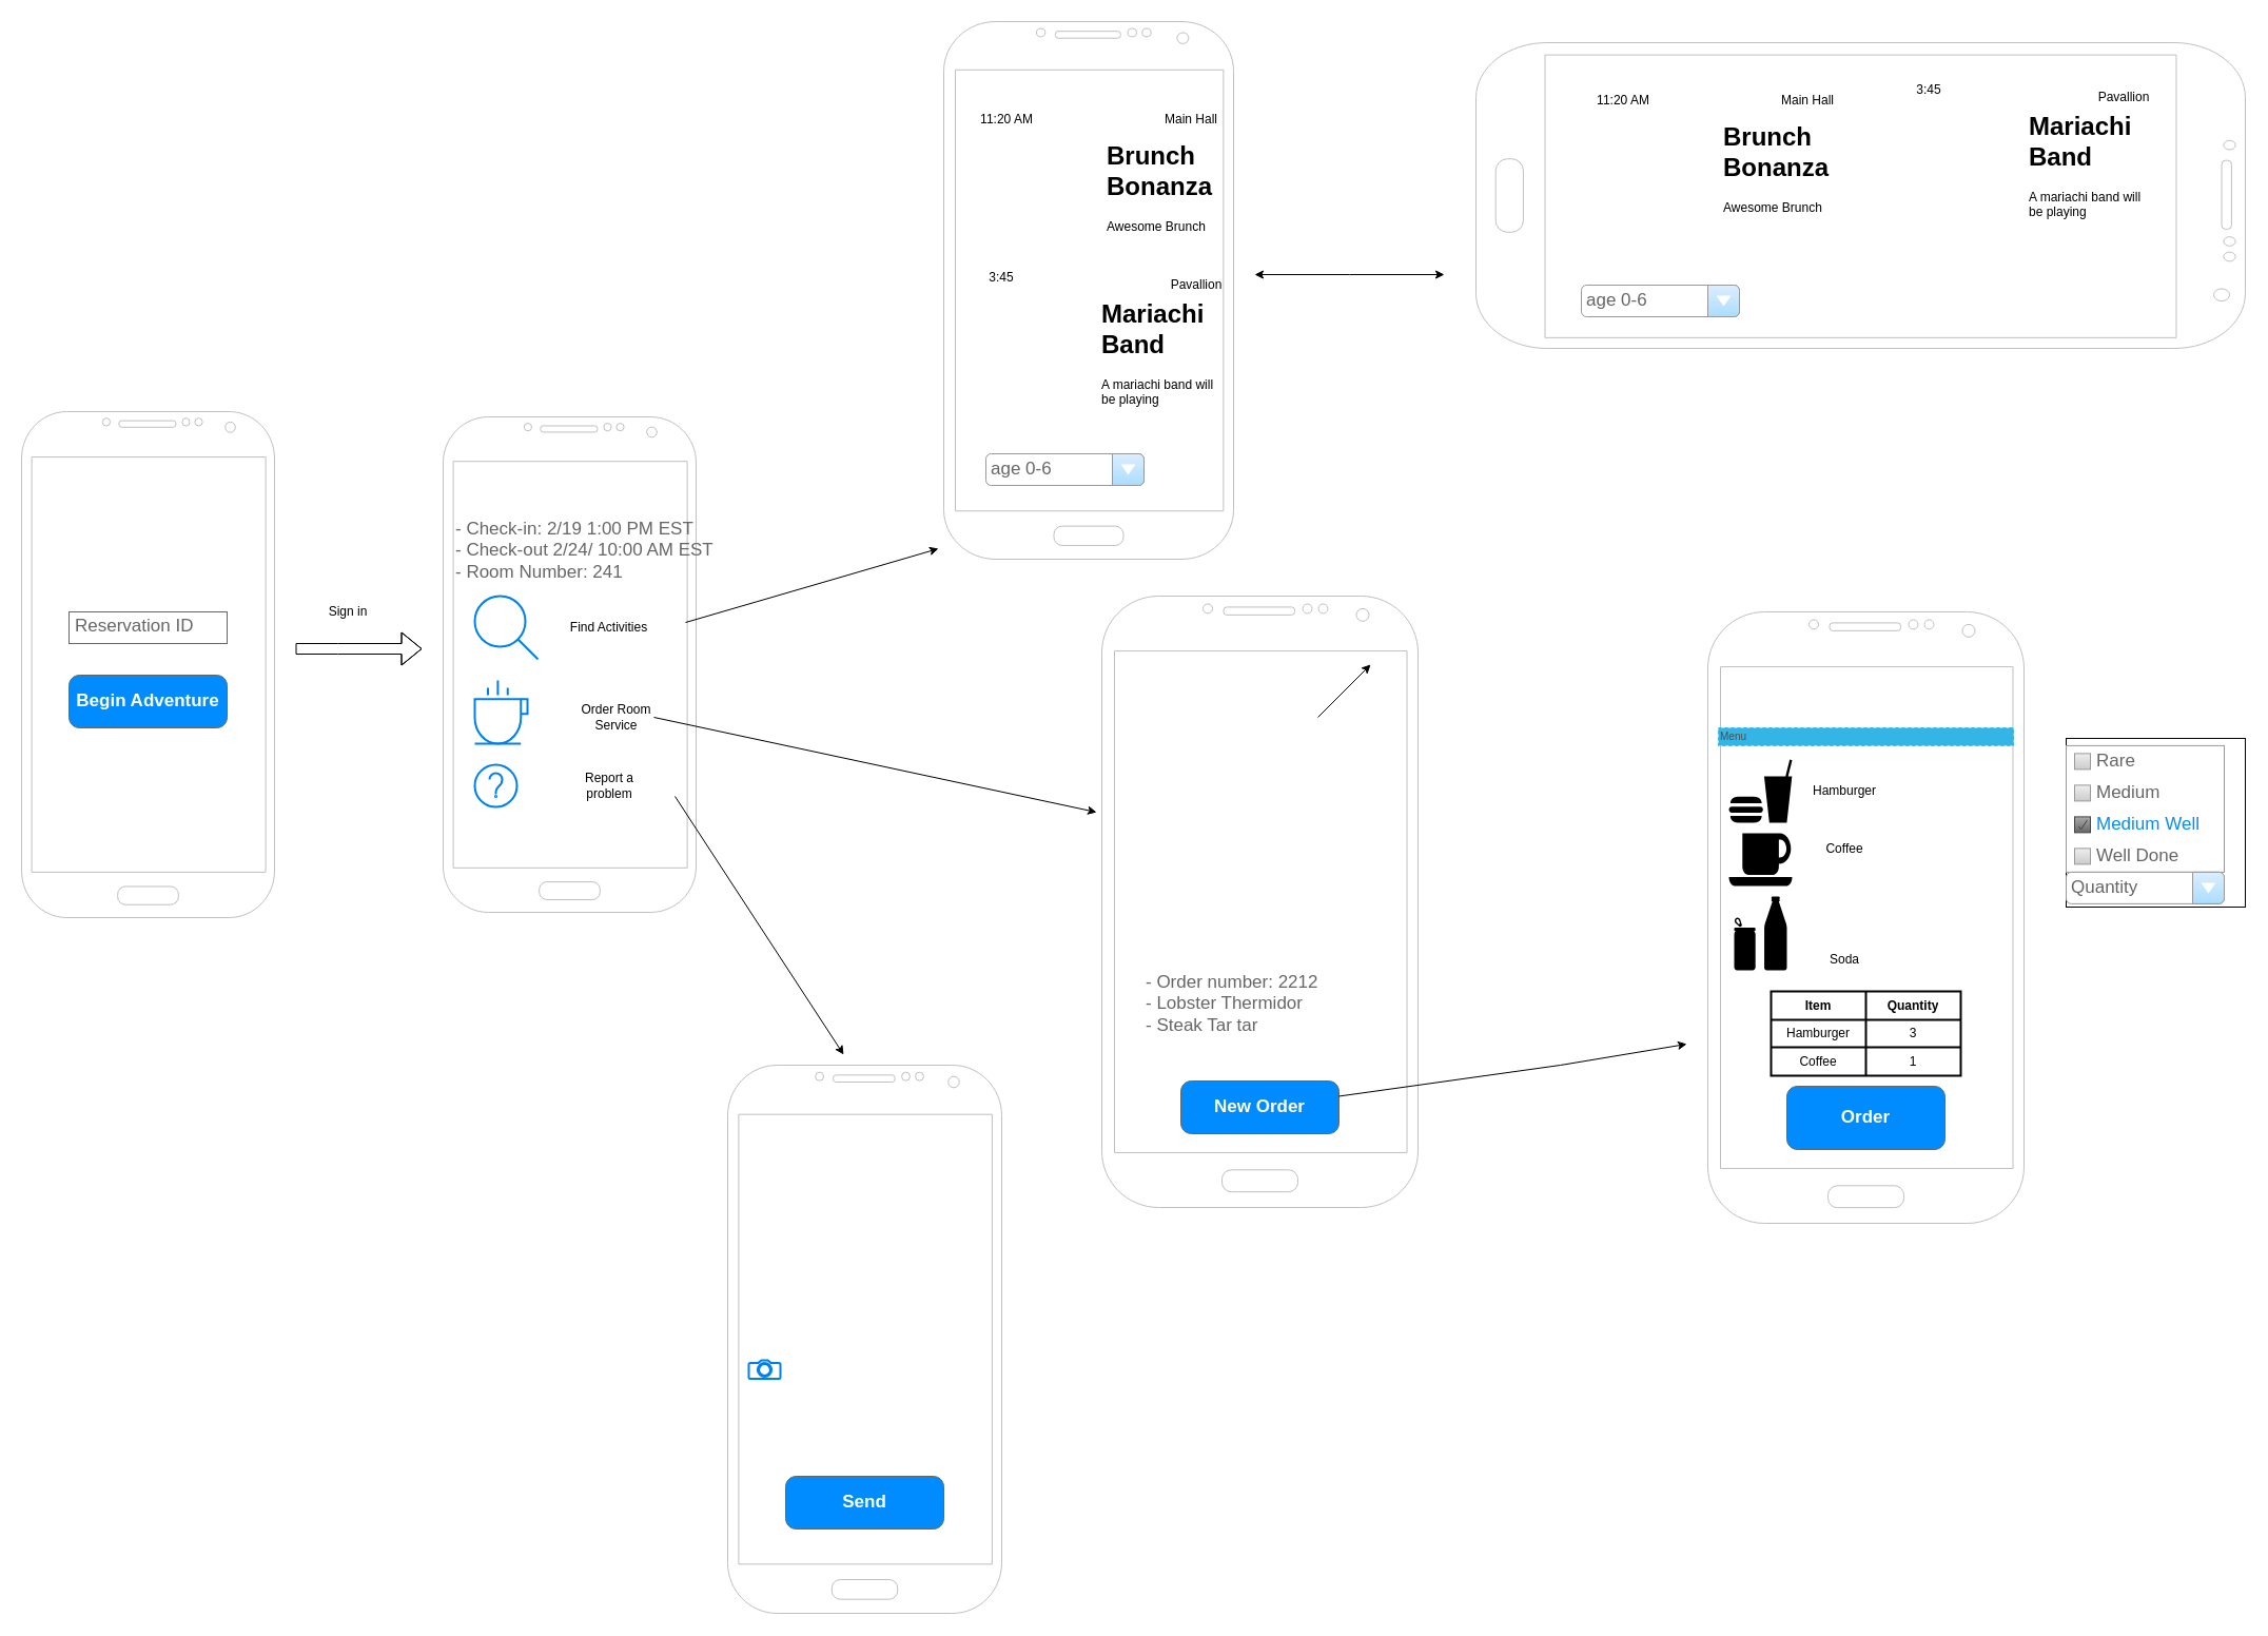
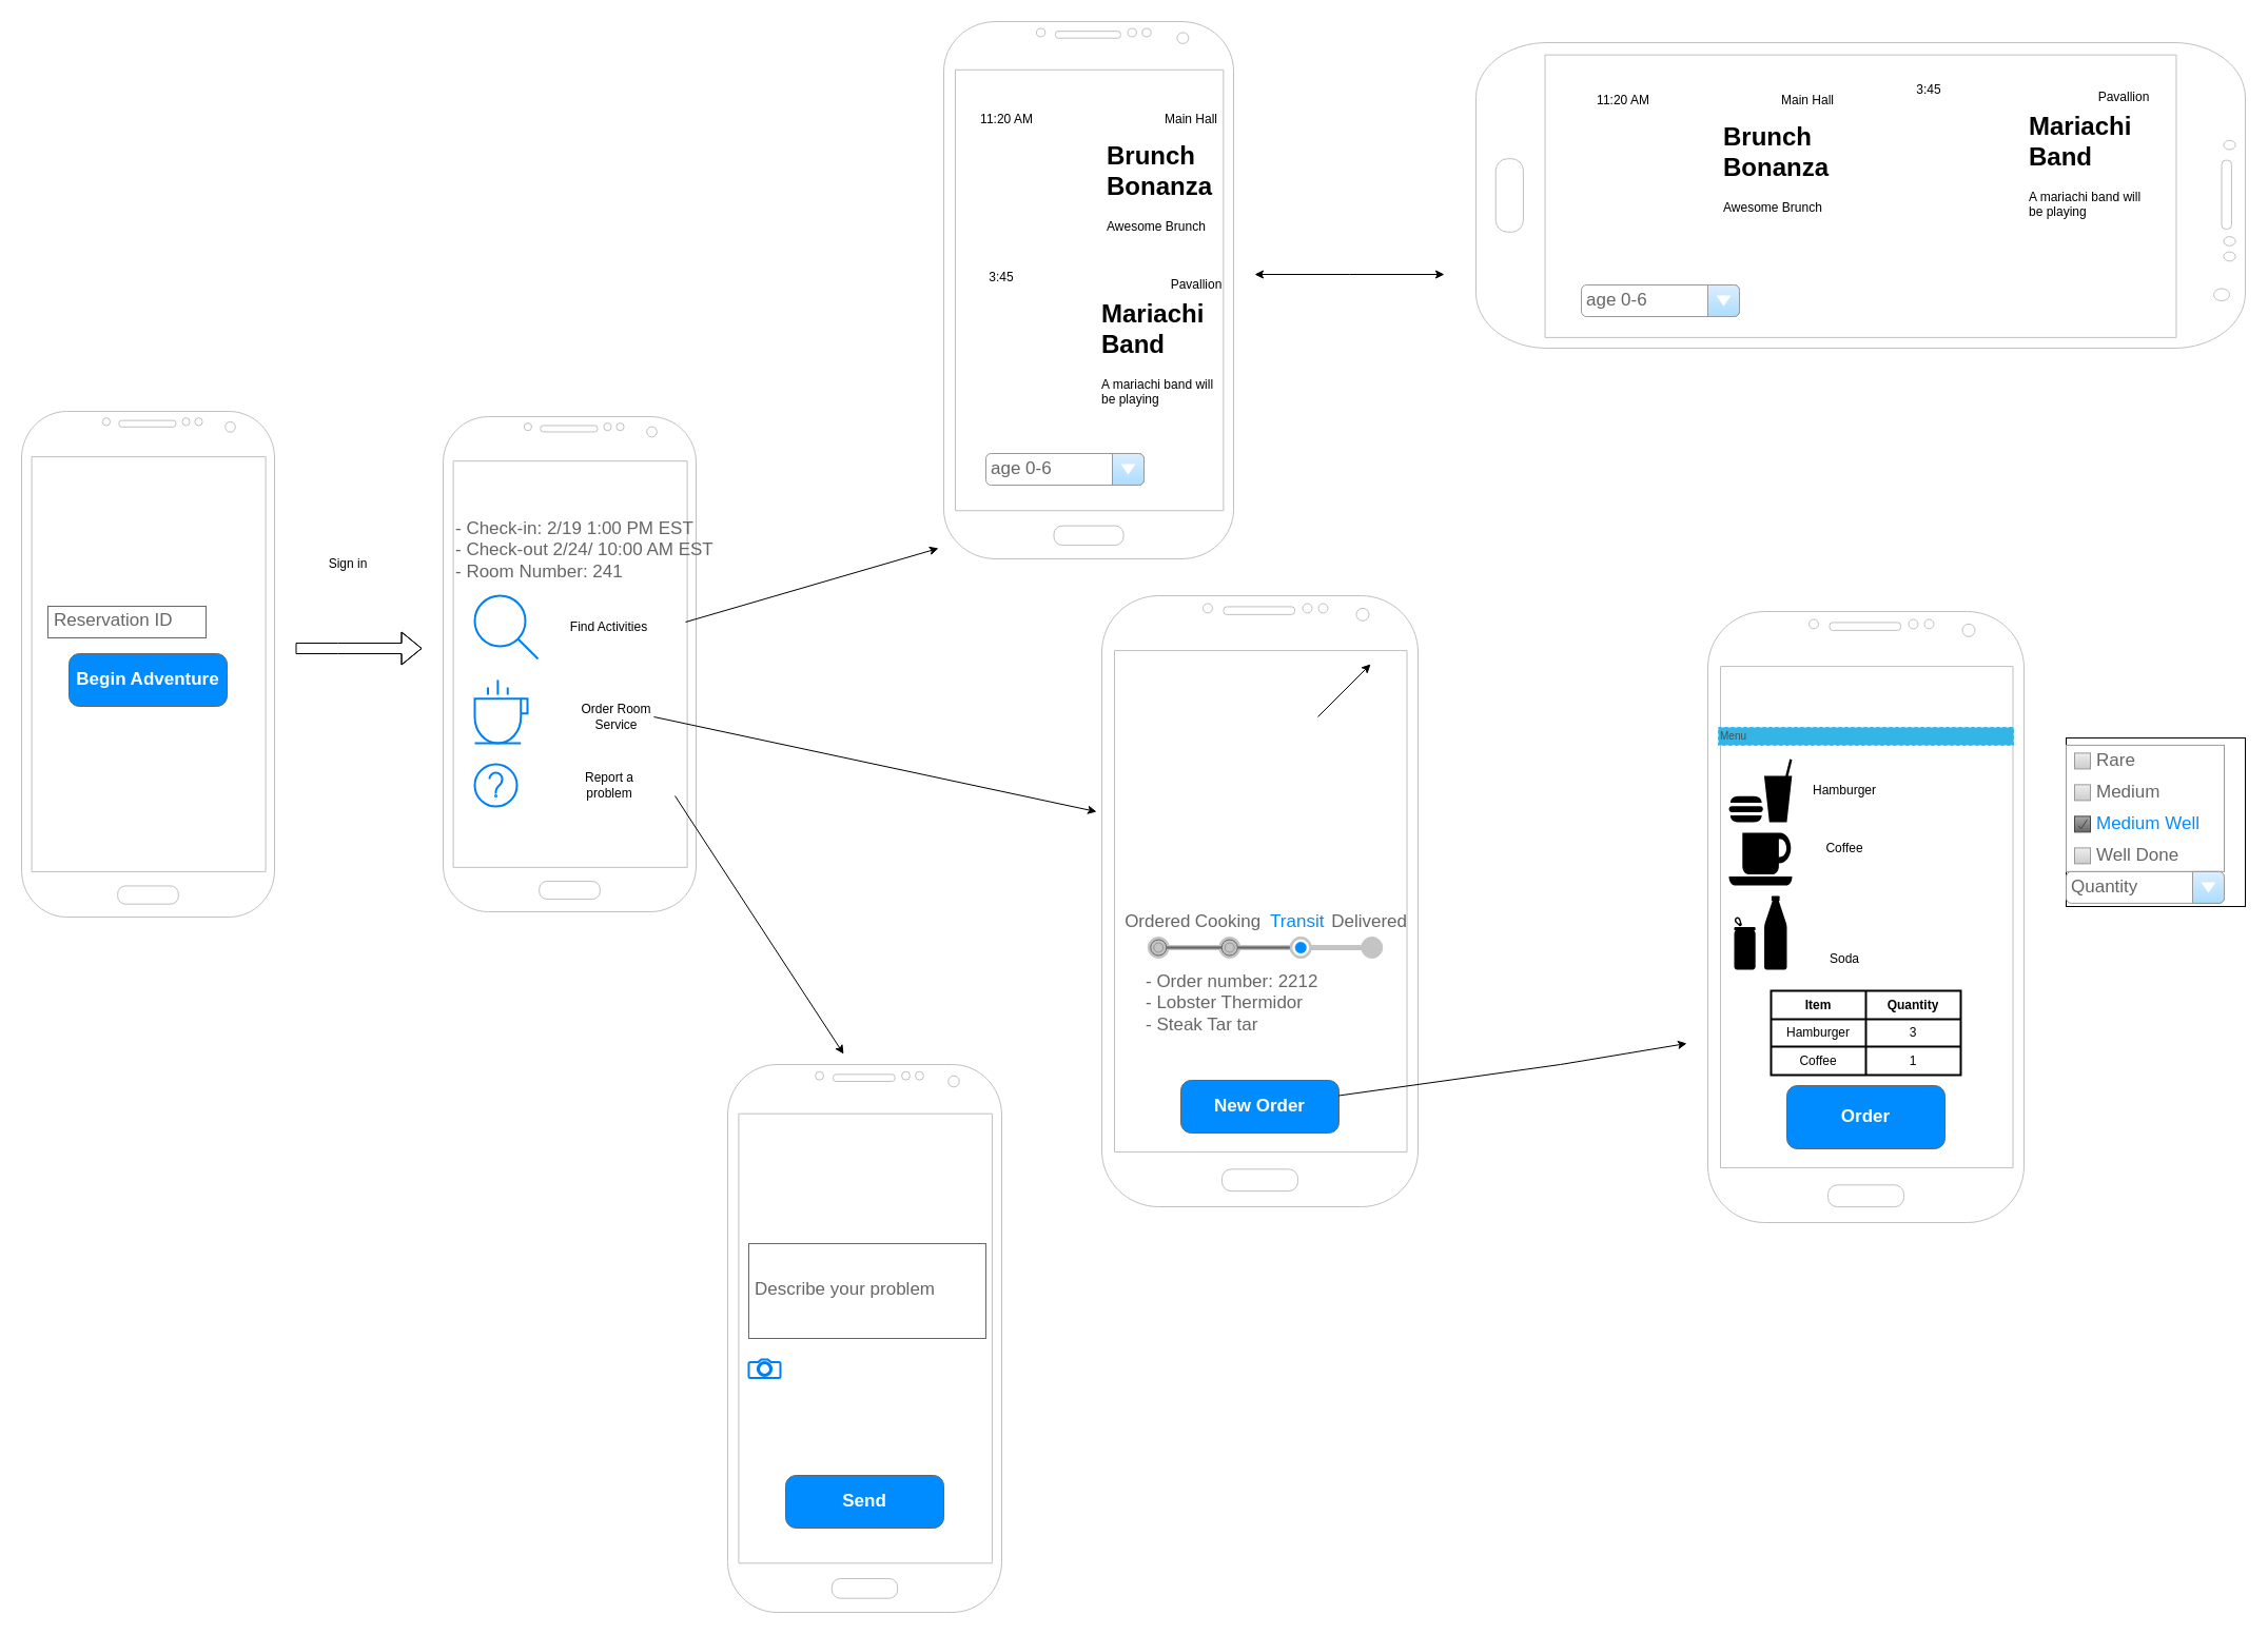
- <mxCell id="14" value="Sign in" style="text;html=1;strokeColor=none;fillColor=none;align=center;verticalAlign=middle;whiteSpace=wrap;rounded=0;fontSize=12;" vertex="1" parent="1"><mxGeometry x="300" y="565" width="60" height="30" as="geometry" /></mxCell>
+ <mxCell id="14" value="Sign in" style="text;html=1;strokeColor=none;fillColor=none;align=center;verticalAlign=middle;whiteSpace=wrap;rounded=0;fontSize=12;" vertex="1" parent="1"><mxGeometry x="300" y="520" width="60" height="30" as="geometry" /></mxCell>
- <mxCell id="3" value="Reservation ID" style="strokeWidth=1;shadow=0;dashed=0;align=center;html=1;shape=mxgraph.mockup.text.textBox;fontColor=#666666;align=left;fontSize=17;spacingLeft=4;spacingTop=-3;strokeColor=#666666;mainText=" parent="1" vertex="1"><mxGeometry x="65" y="580" width="150" height="30" as="geometry" /></mxCell>
+ <mxCell id="3" value="Reservation ID" style="strokeWidth=1;shadow=0;dashed=0;align=center;html=1;shape=mxgraph.mockup.text.textBox;fontColor=#666666;align=left;fontSize=17;spacingLeft=4;spacingTop=-3;strokeColor=#666666;mainText=" parent="1" vertex="1"><mxGeometry x="45" y="575" width="150" height="30" as="geometry" /></mxCell>
- <mxCell id="4" value="Begin Adventure" style="strokeWidth=1;shadow=0;dashed=0;align=center;html=1;shape=mxgraph.mockup.buttons.button;strokeColor=#666666;fontColor=#ffffff;mainText=;buttonStyle=round;fontSize=17;fontStyle=1;fillColor=#008cff;whiteSpace=wrap;" parent="1" vertex="1"><mxGeometry x="65" y="640" width="150" height="50" as="geometry" /></mxCell>
+ <mxCell id="4" value="Begin Adventure" style="strokeWidth=1;shadow=0;dashed=0;align=center;html=1;shape=mxgraph.mockup.buttons.button;strokeColor=#666666;fontColor=#ffffff;mainText=;buttonStyle=round;fontSize=17;fontStyle=1;fillColor=#008cff;whiteSpace=wrap;" parent="1" vertex="1"><mxGeometry x="65" y="620" width="150" height="50" as="geometry" /></mxCell>
+ <mxCell id="34" value="&lt;table border=&quot;0&quot; cellpadding=&quot;0&quot; cellspacing=&quot;0&quot; width=&quot;100%&quot; height=&quot;100%&quot; style=&quot;font-size:1em;&quot;&gt;&lt;tbody&gt;&lt;tr height=&quot;0%&quot;&gt;&lt;td width=&quot;25%&quot;&gt;Ordered&lt;/td&gt;&lt;td width=&quot;25%&quot;&gt;Cooking&lt;/td&gt;&lt;td width=&quot;25%&quot; style=&quot;color:#008cff;&quot;&gt;Transit&lt;/td&gt;&lt;td width=&quot;25%&quot;&gt;Delivered&lt;/td&gt;&lt;/tr&gt;&lt;tr height=&quot;100%&quot;&gt;&lt;td&gt;&lt;/td&gt;&lt;/tr&gt;&lt;/tbody&gt;&lt;/table&gt;" style="strokeWidth=1;shadow=0;dashed=0;align=center;html=1;shape=mxgraph.mockup.navigation.stepBar;strokeColor=#c4c4c4;textColor=#666666;textColor2=#008cff;mainText=,,+,;textSize=17;fillColor=#666666;overflow=fill;fontSize=17;fontColor=#666666;" vertex="1" parent="1"><mxGeometry x="1065" y="865" width="270" height="40" as="geometry" /></mxCell>
+ <mxCell id="18" value="Describe your problem" style="strokeWidth=1;shadow=0;dashed=0;align=center;html=1;shape=mxgraph.mockup.text.textBox;fontColor=#666666;align=left;fontSize=17;spacingLeft=4;spacingTop=-3;strokeColor=#666666;mainText=" vertex="1" parent="1"><mxGeometry x="710" y="1180" width="225" height="90" as="geometry" /></mxCell>
